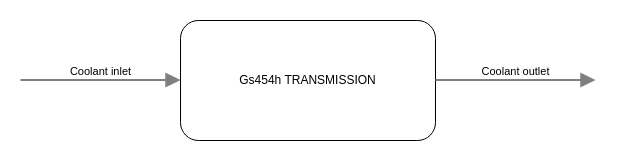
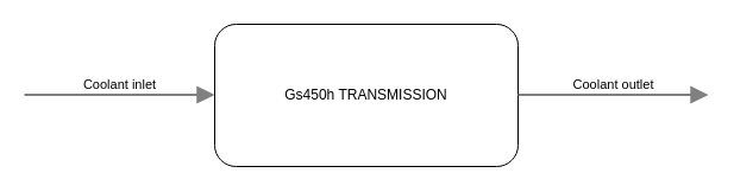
- <mxCell id="2" value="Gs454h TRANSMISSION" style="rounded=1;whiteSpace=wrap;html=1;" vertex="1" parent="1"><mxGeometry x="180" y="20" width="255" height="120" as="geometry" /></mxCell>
+ <mxCell id="2" value="Gs450h TRANSMISSION" style="rounded=1;whiteSpace=wrap;html=1;" vertex="1" parent="1"><mxGeometry x="180" y="20" width="255" height="120" as="geometry" /></mxCell>
